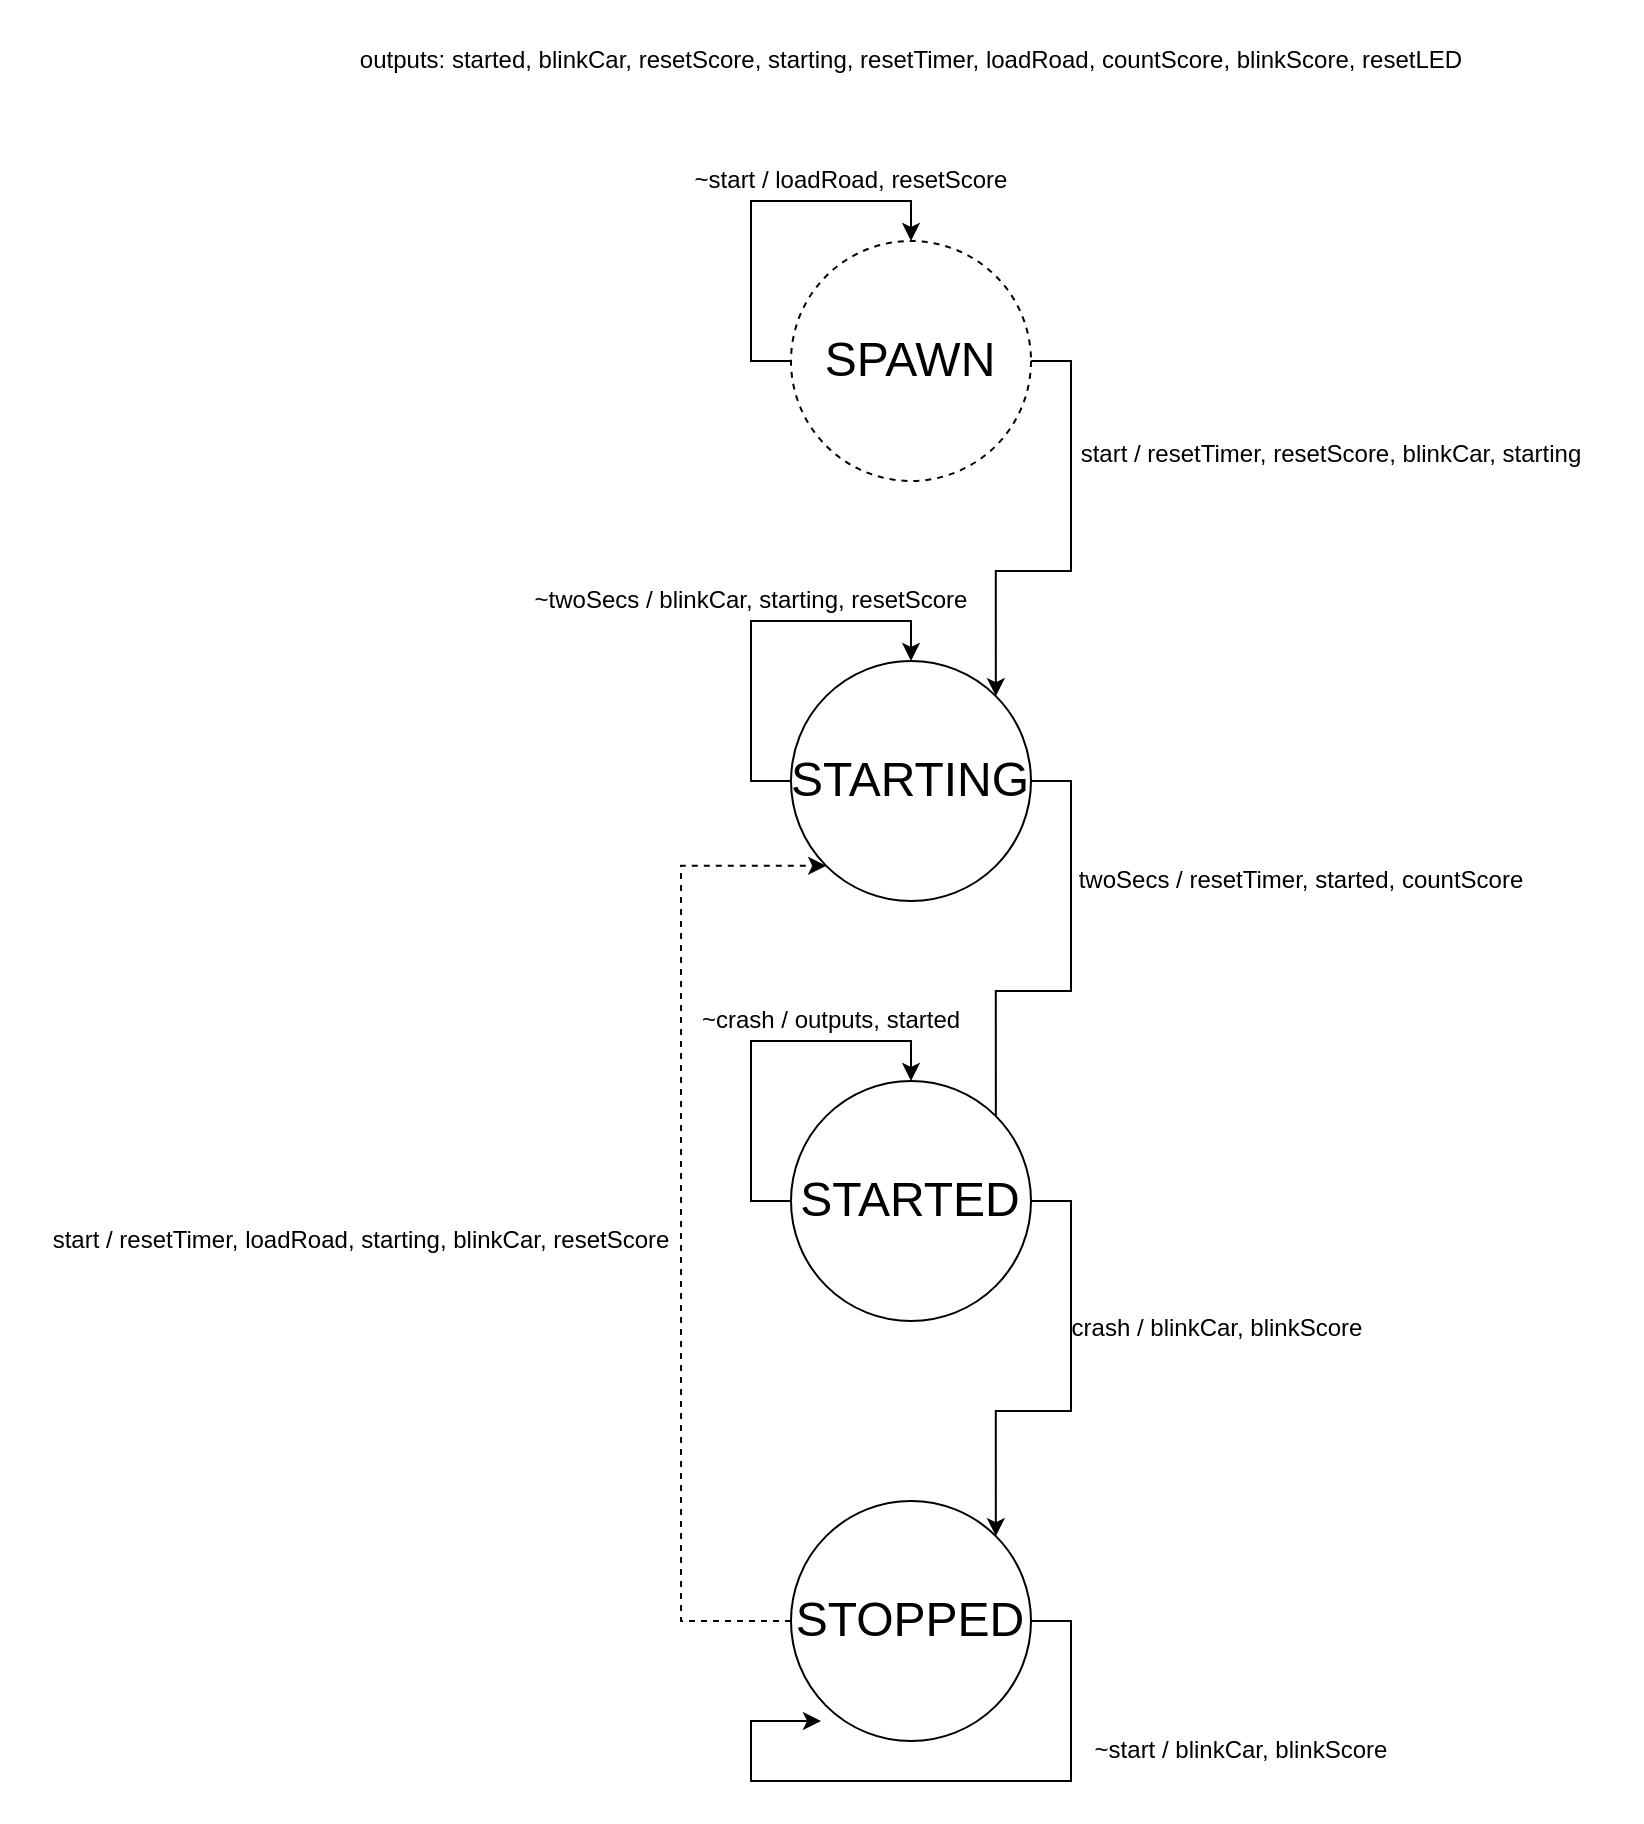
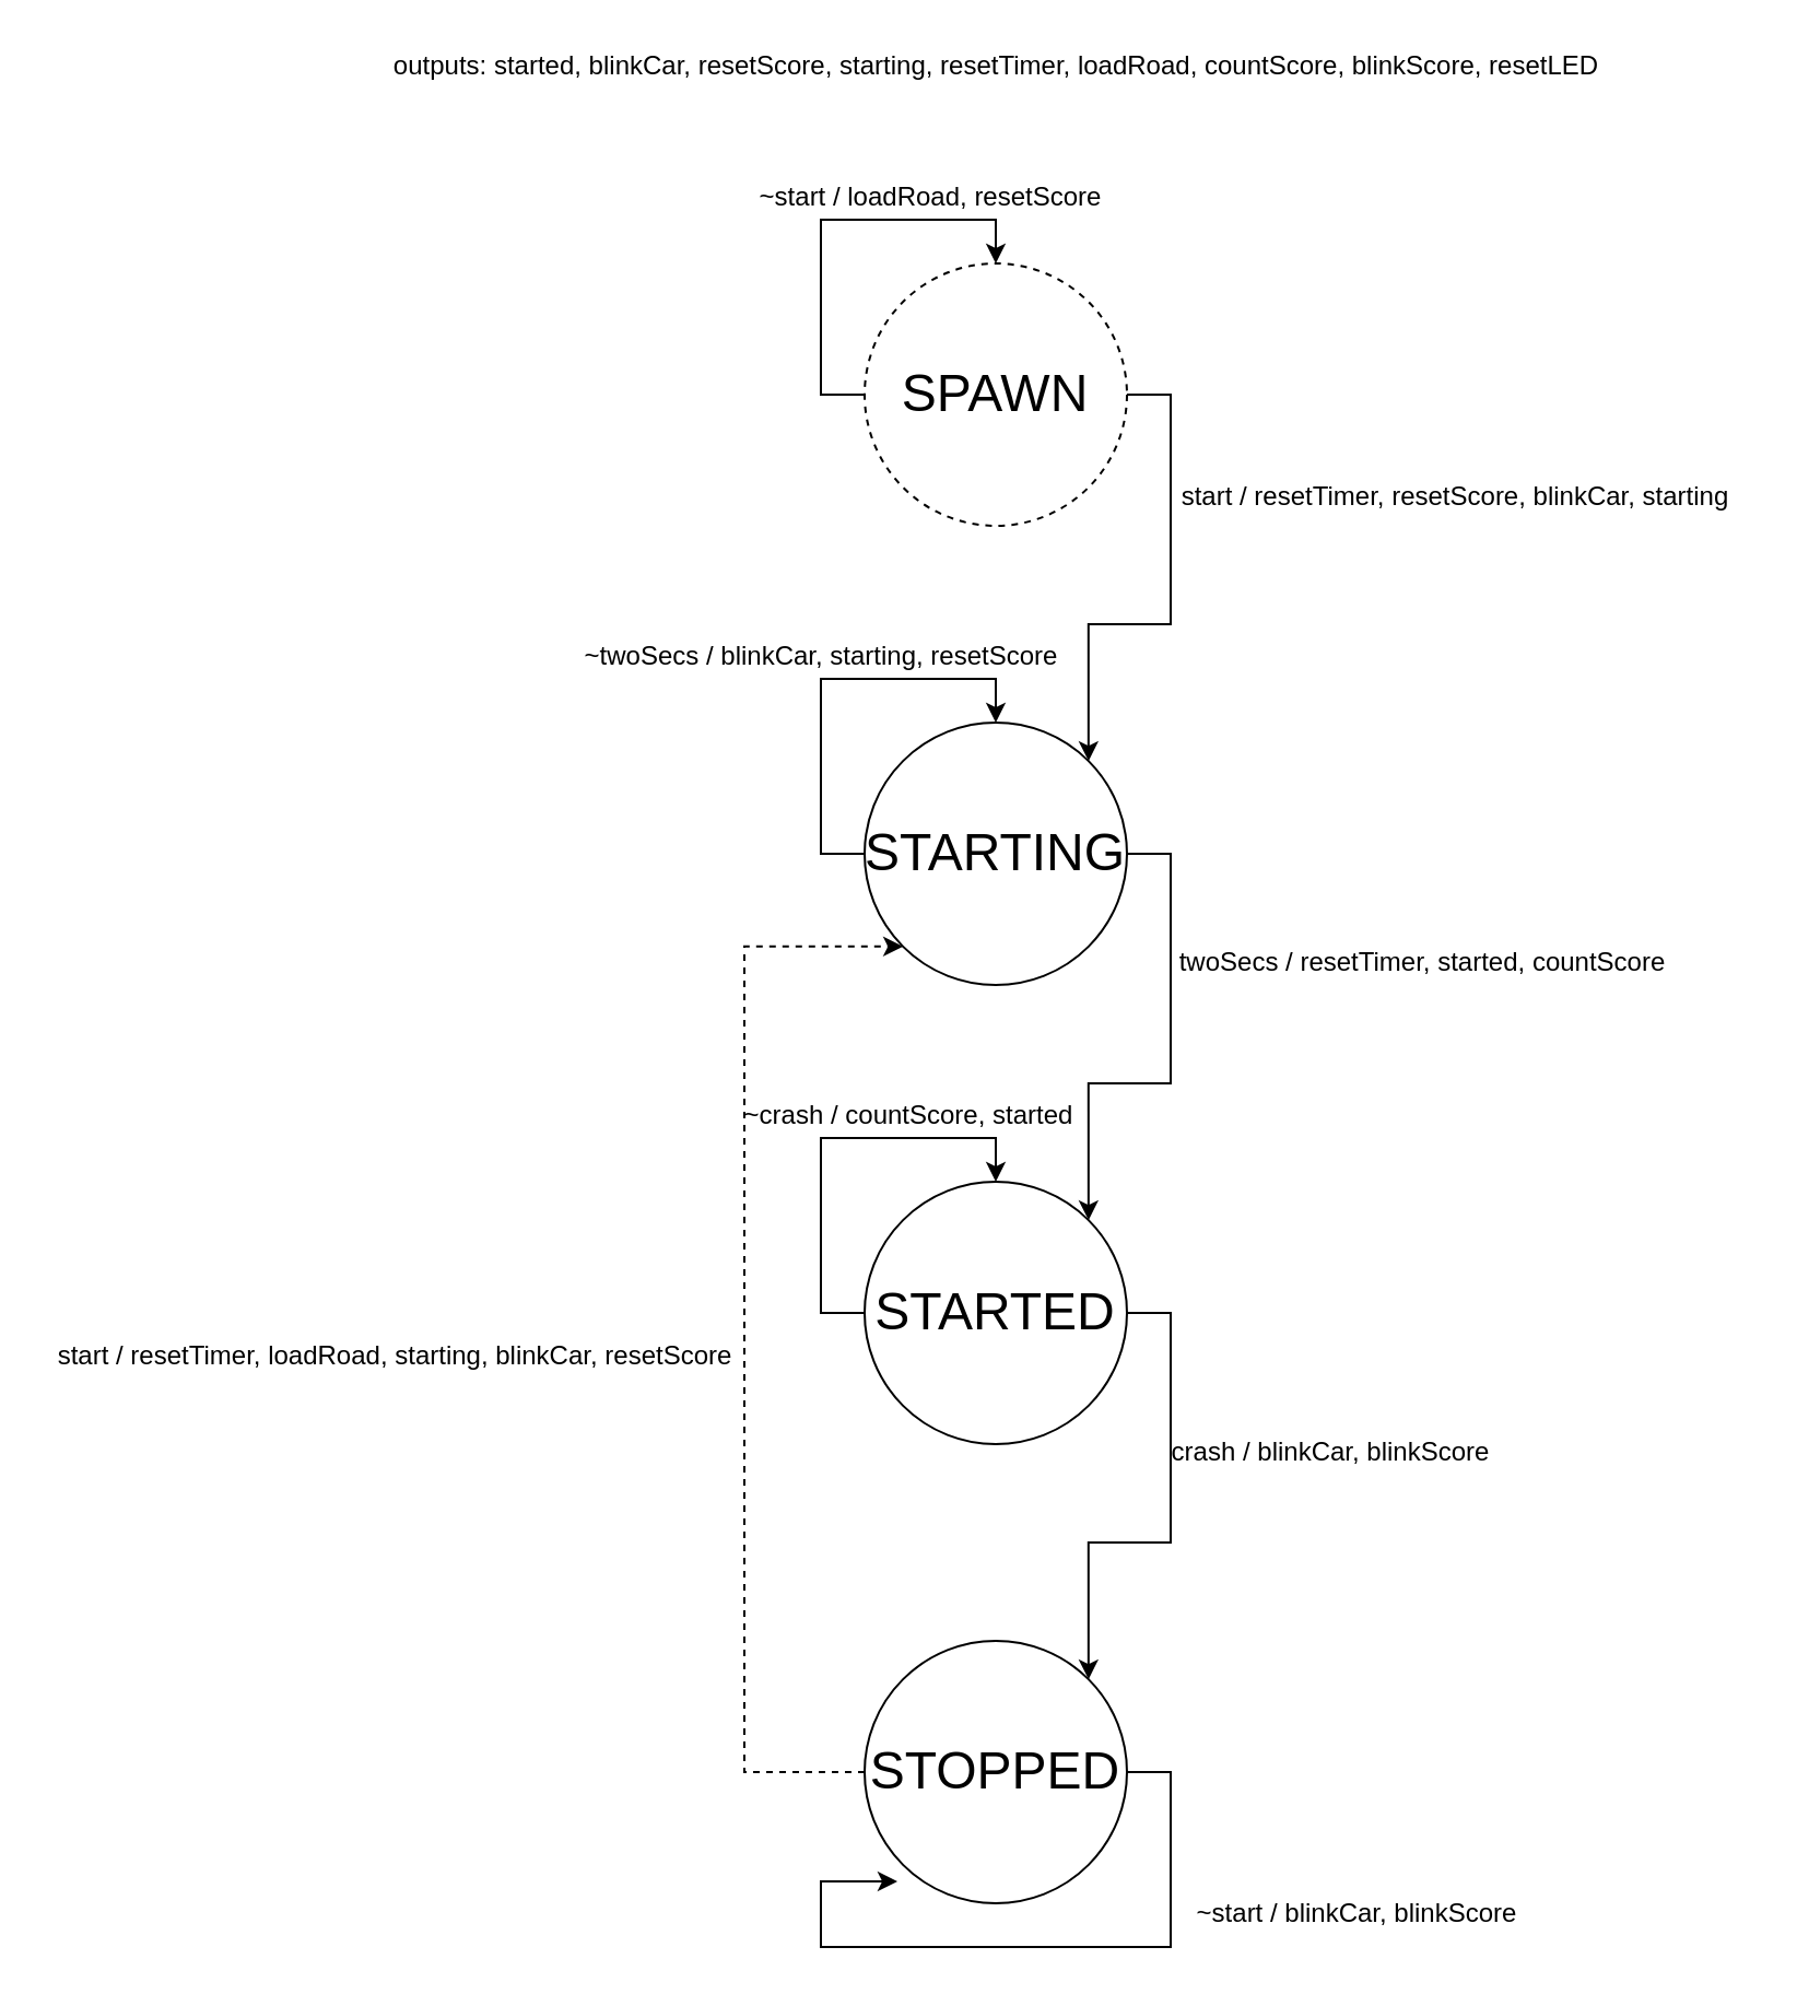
- <mxCell id="19" value="~crash / outputs, started" style="text;html=1;align=center;verticalAlign=middle;resizable=0;points=[];autosize=1;" vertex="1" parent="1"><mxGeometry x="330" y="500" width="170" height="20" as="geometry" /></mxCell>
+ <mxCell id="19" value="~crash / countScore, started" style="text;html=1;align=center;verticalAlign=middle;resizable=0;points=[];autosize=1;" vertex="1" parent="1"><mxGeometry x="330" y="500" width="170" height="20" as="geometry" /></mxCell>
- <mxCell id="5" style="edgeStyle=orthogonalEdgeStyle;rounded=0;orthogonalLoop=1;jettySize=auto;html=1;exitX=1;exitY=0.5;exitDx=0;exitDy=0;entryX=1;entryY=0;entryDx=0;entryDy=0;endArrow=none;" edge="1" parent="1" source="7" target="4"><mxGeometry relative="1" as="geometry" /></mxCell>
+ <mxCell id="5" style="edgeStyle=orthogonalEdgeStyle;rounded=0;orthogonalLoop=1;jettySize=auto;html=1;exitX=1;exitY=0.5;exitDx=0;exitDy=0;entryX=1;entryY=0;entryDx=0;entryDy=0;" edge="1" parent="1" source="7" target="4"><mxGeometry relative="1" as="geometry" /></mxCell>
